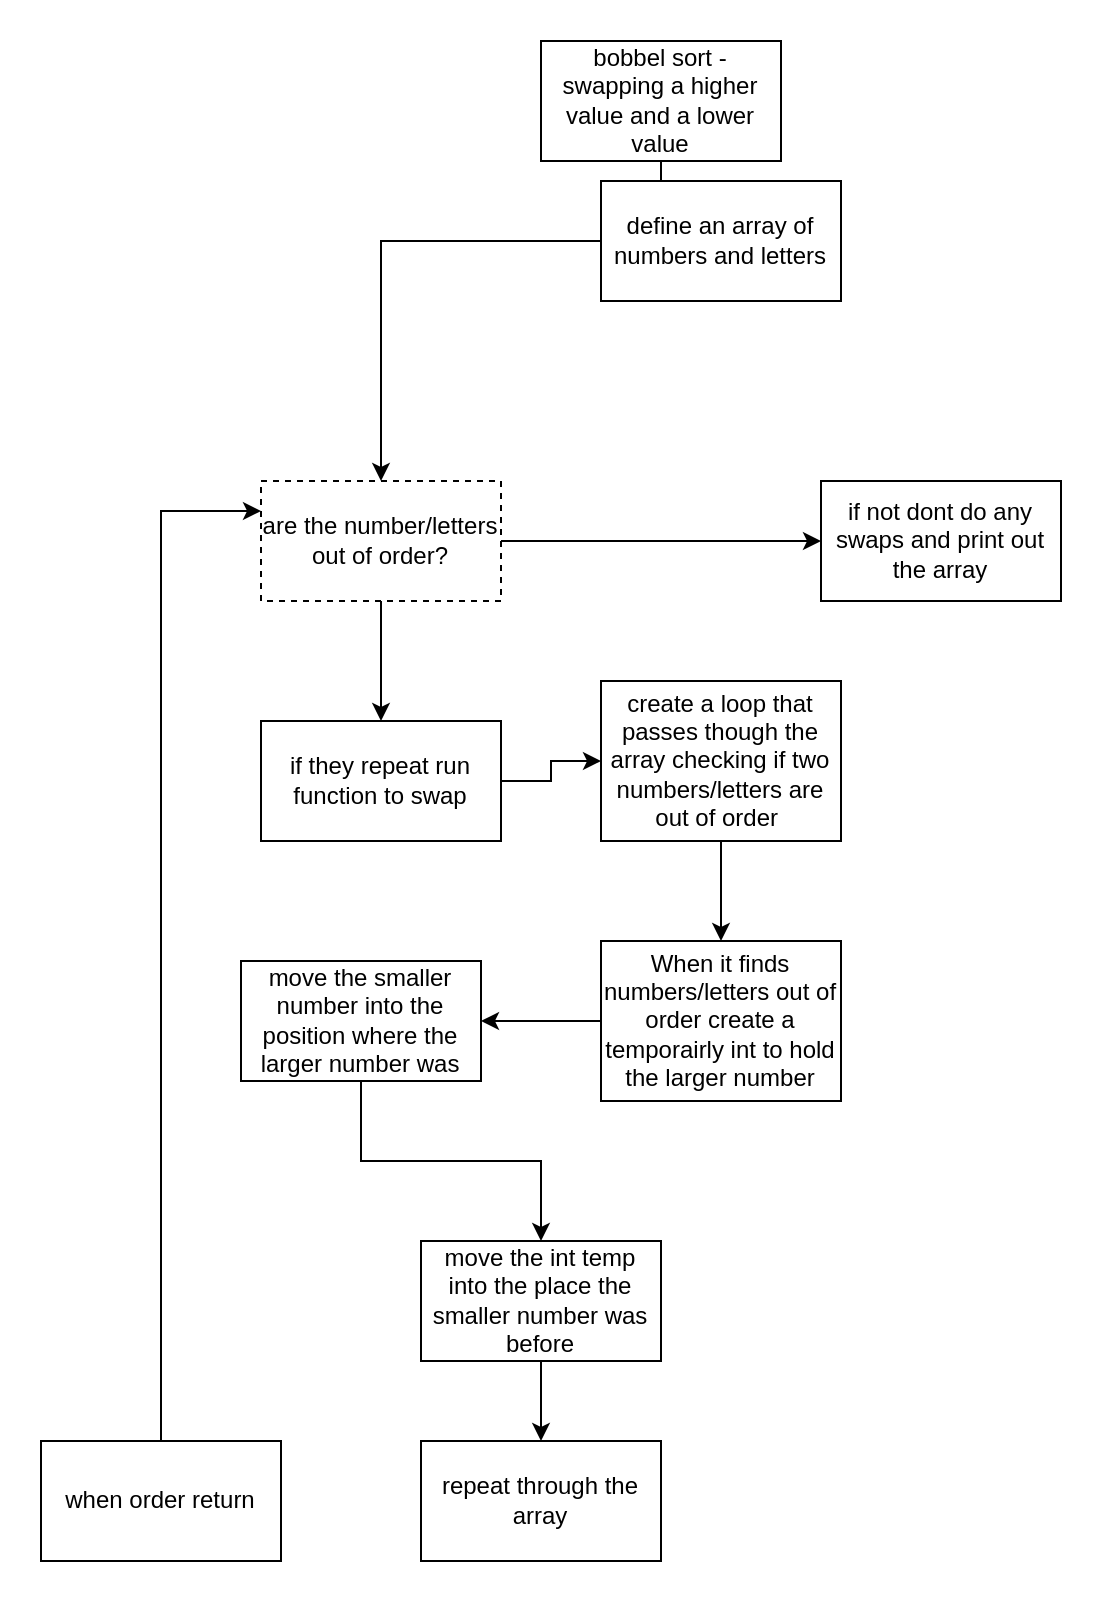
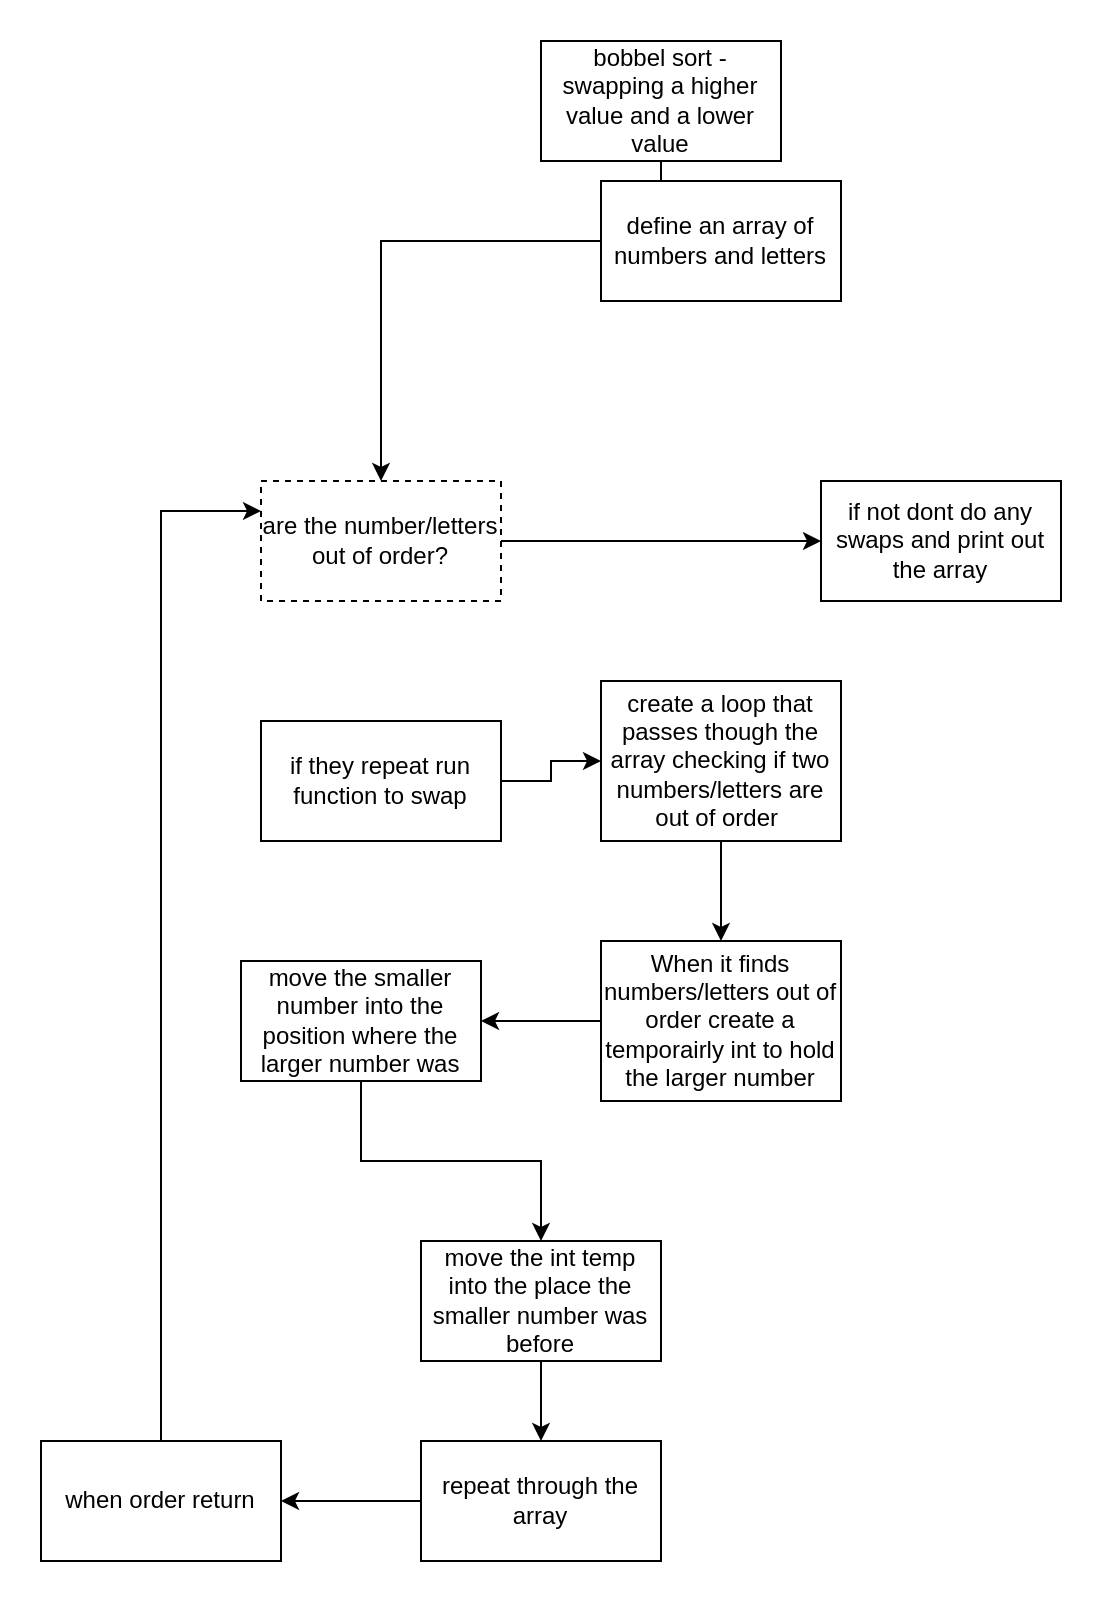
- <mxCell id="6" style="edgeStyle=orthogonalEdgeStyle;rounded=0;orthogonalLoop=1;jettySize=auto;html=1;entryX=0.5;entryY=0;entryDx=0;entryDy=0;" edge="1" parent="1" source="8" target="11"><mxGeometry relative="1" as="geometry" /></mxCell>
+ <mxCell id="20" style="edgeStyle=orthogonalEdgeStyle;rounded=0;orthogonalLoop=1;jettySize=auto;html=1;entryX=1;entryY=0.5;entryDx=0;entryDy=0;" edge="1" parent="1" source="21" target="23"><mxGeometry relative="1" as="geometry" /></mxCell>
